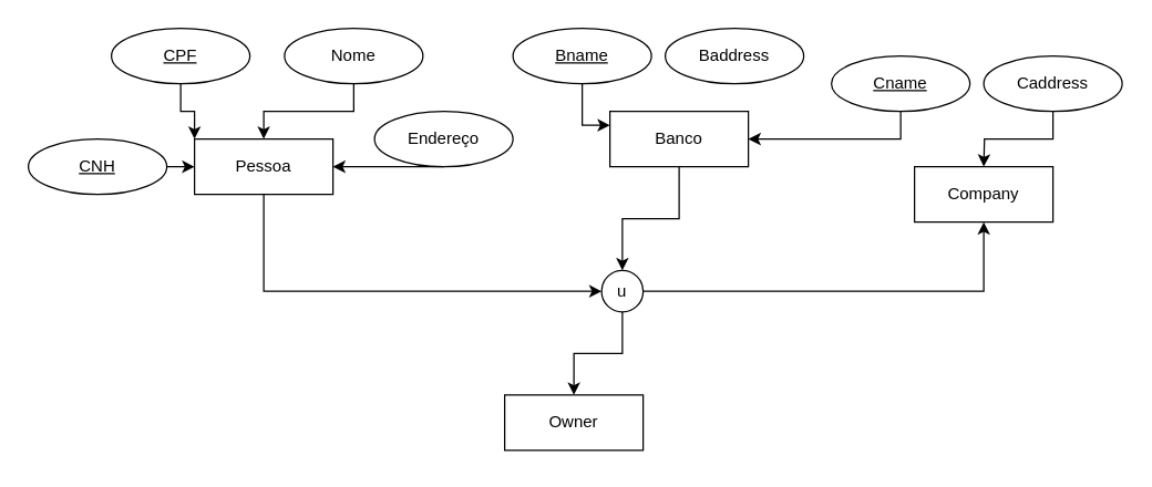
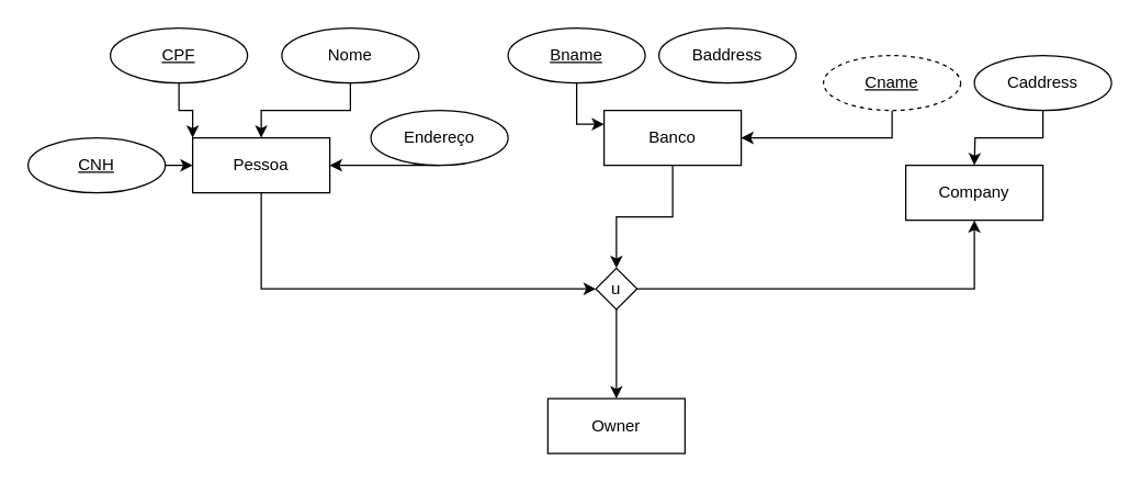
- <mxCell id="23" value="&lt;u&gt;Cname&lt;/u&gt;" style="ellipse;whiteSpace=wrap;html=1;align=center;" parent="1" vertex="1"><mxGeometry x="600" y="40" width="100" height="40" as="geometry" /></mxCell>
+ <mxCell id="23" value="&lt;u&gt;Cname&lt;/u&gt;" style="ellipse;whiteSpace=wrap;html=1;align=center;dashed=1;" parent="1" vertex="1"><mxGeometry x="600" y="40" width="100" height="40" as="geometry" /></mxCell>
- <mxCell id="9" value="u" style="ellipse;whiteSpace=wrap;html=1;aspect=fixed;" parent="1" vertex="1"><mxGeometry x="434" y="195" width="30" height="30" as="geometry" /></mxCell>
+ <mxCell id="9" value="u" style="rhombus;whiteSpace=wrap;html=1;aspect=fixed;" parent="1" vertex="1"><mxGeometry x="434" y="195" width="30" height="30" as="geometry" /></mxCell>
- <mxCell id="10" value="Owner" style="whiteSpace=wrap;html=1;align=center;" parent="1" vertex="1"><mxGeometry x="364" y="285" width="100" height="40" as="geometry" /></mxCell>
+ <mxCell id="10" value="Owner" style="whiteSpace=wrap;html=1;align=center;" parent="1" vertex="1"><mxGeometry x="399" y="290" width="100" height="40" as="geometry" /></mxCell>
